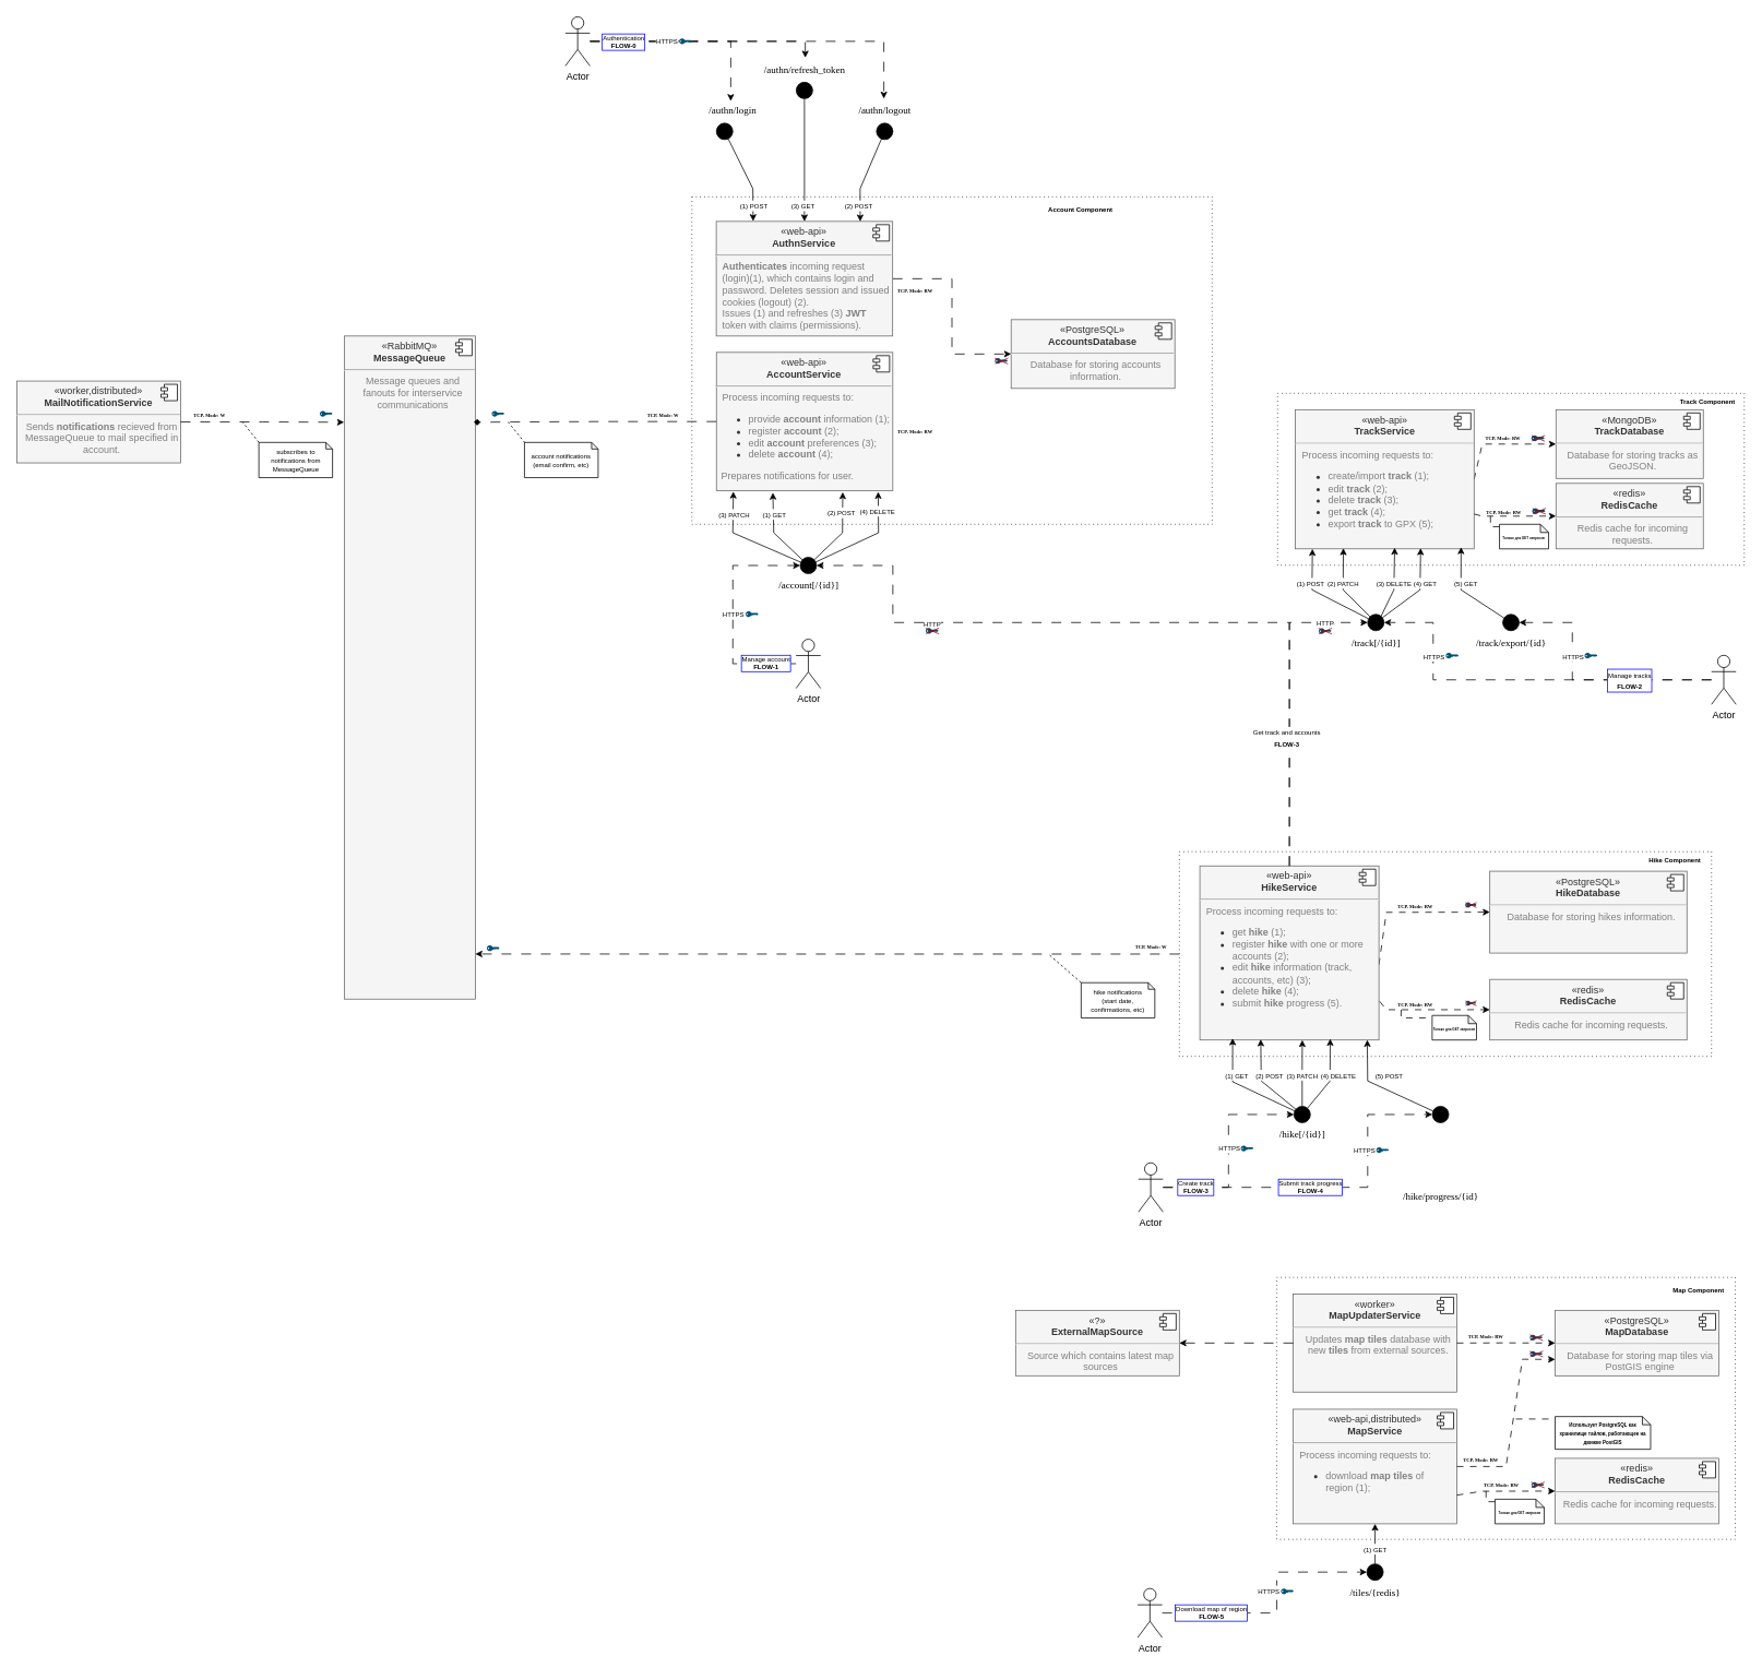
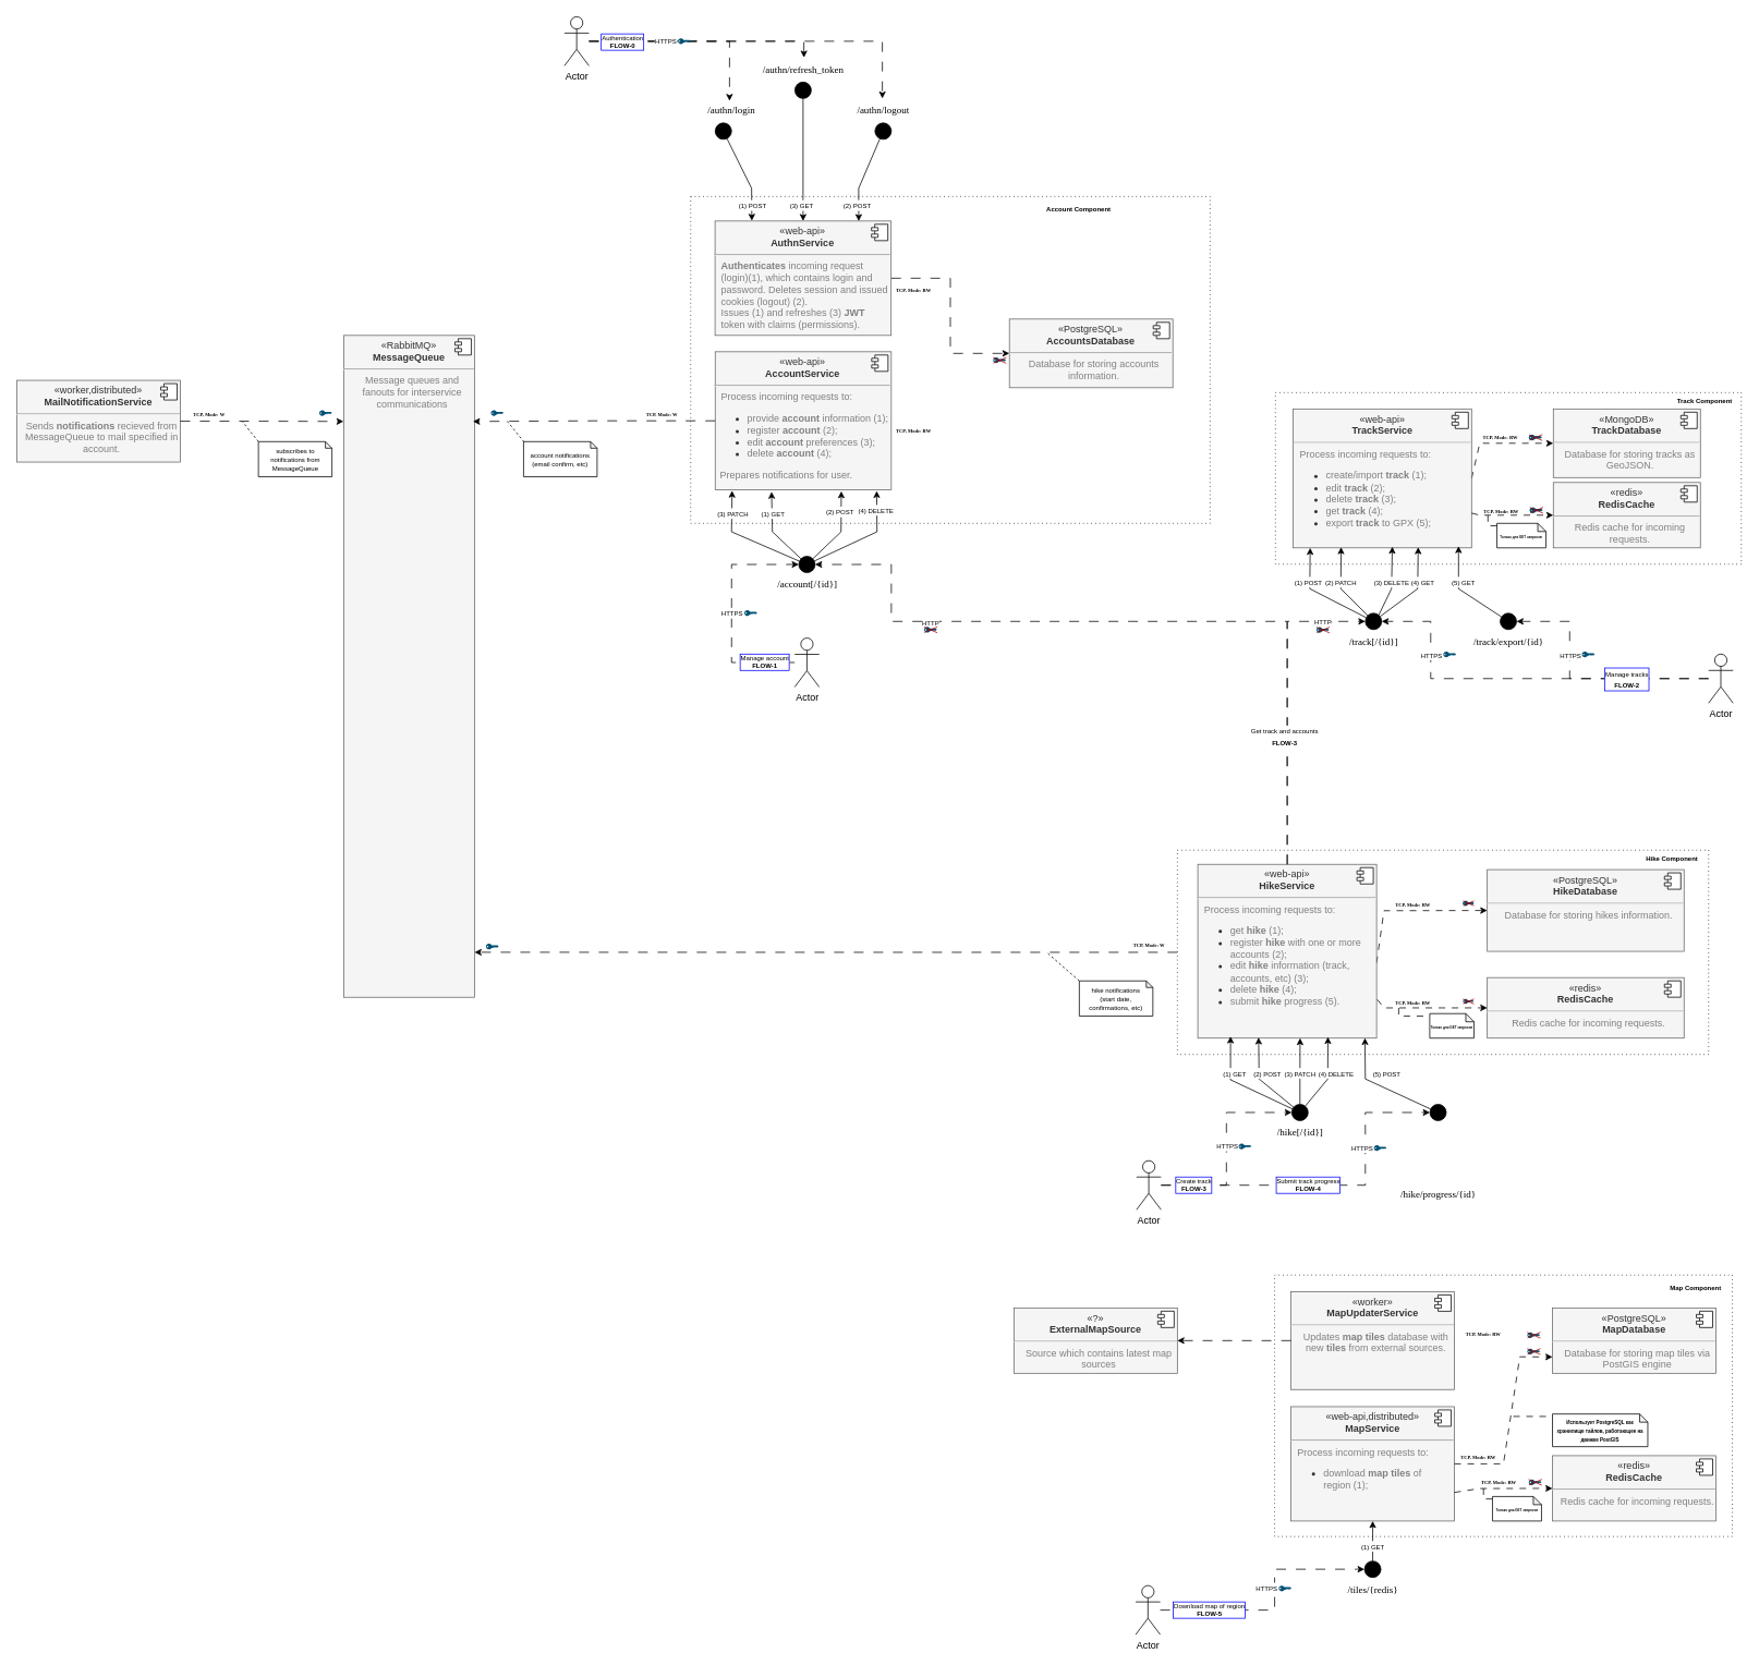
- <mxCell id="171" style="edgeStyle=orthogonalEdgeStyle;rounded=0;orthogonalLoop=1;jettySize=auto;html=1;entryX=0.988;entryY=0.13;entryDx=0;entryDy=0;entryPerimeter=0;dashed=1;dashPattern=12 12;endArrow=diamond;" parent="1" source="14" target="130" edge="1"><mxGeometry relative="1" as="geometry" /></mxCell>
+ <mxCell id="171" style="edgeStyle=orthogonalEdgeStyle;rounded=0;orthogonalLoop=1;jettySize=auto;html=1;entryX=0.988;entryY=0.13;entryDx=0;entryDy=0;entryPerimeter=0;dashed=1;dashPattern=12 12;" parent="1" source="14" target="130" edge="1"><mxGeometry relative="1" as="geometry" /></mxCell>
- <mxCell id="107" style="rounded=0;orthogonalLoop=1;jettySize=auto;html=1;entryX=0;entryY=0.5;entryDx=0;entryDy=0;dashed=1;dashPattern=8 8;exitX=1;exitY=0.5;exitDx=0;exitDy=0;" parent="97" source="100" target="102" edge="1"><mxGeometry relative="1" as="geometry"><mxPoint x="230" y="300" as="sourcePoint" /><mxPoint x="350" y="90" as="targetPoint" /><Array as="points"><mxPoint x="280" y="80" /></Array></mxGeometry></mxCell>
